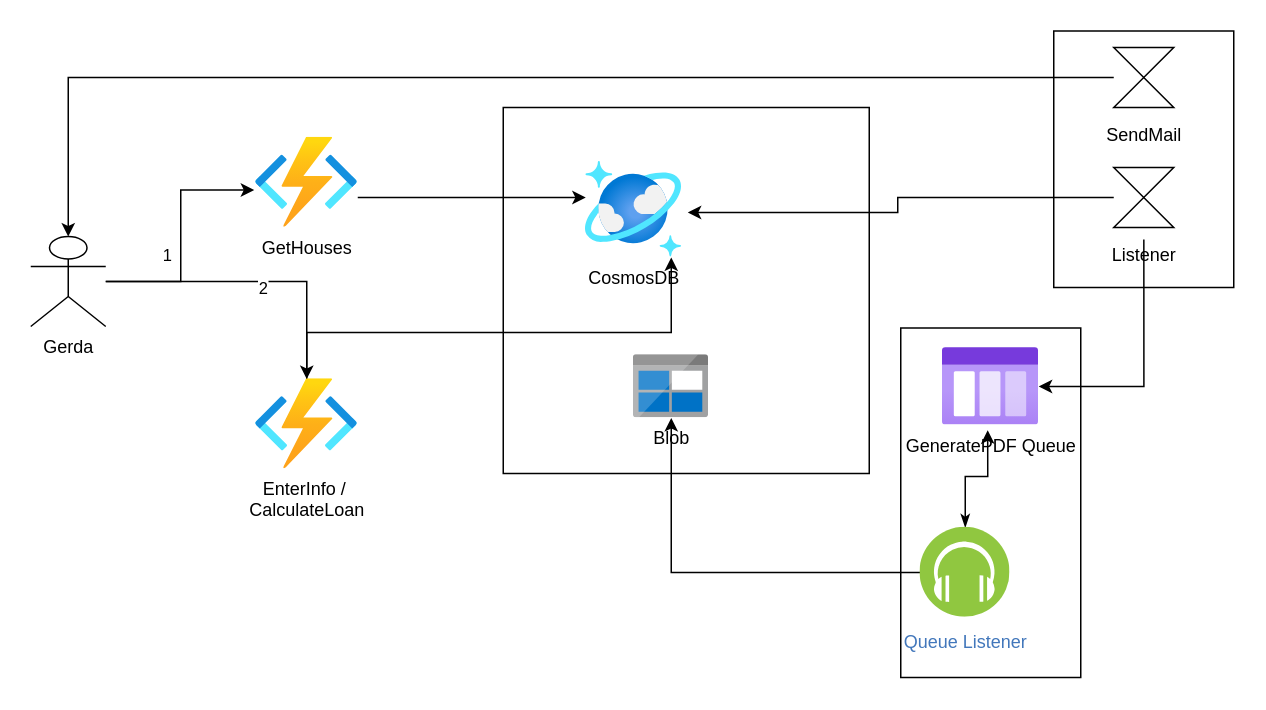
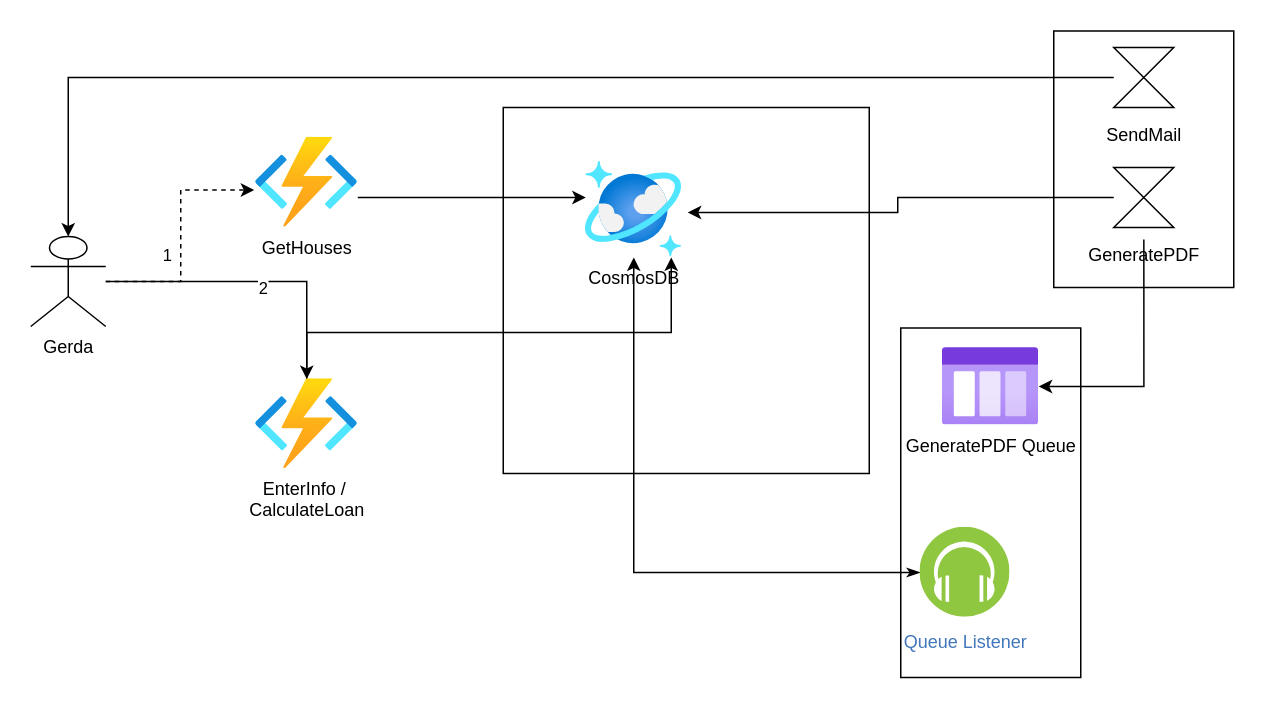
- <mxCell id="9" style="edgeStyle=orthogonalEdgeStyle;rounded=0;orthogonalLoop=1;jettySize=auto;html=1;entryX=-0.015;entryY=0.583;entryDx=0;entryDy=0;entryPerimeter=0;" parent="1" source="13" target="15" edge="1"><mxGeometry relative="1" as="geometry" /></mxCell>
+ <mxCell id="9" style="edgeStyle=orthogonalEdgeStyle;rounded=0;orthogonalLoop=1;jettySize=auto;html=1;entryX=-0.015;entryY=0.583;entryDx=0;entryDy=0;entryPerimeter=0;dashed=1;" parent="1" source="13" target="15" edge="1"><mxGeometry relative="1" as="geometry" /></mxCell>
- <mxCell id="20" value="Listener" style="text;html=1;align=center;verticalAlign=middle;resizable=0;points=[];autosize=1;strokeColor=none;fillColor=none;" vertex="1" parent="1"><mxGeometry x="717" y="160" width="90" height="20" as="geometry" /></mxCell>
+ <mxCell id="20" value="GeneratePDF" style="text;html=1;align=center;verticalAlign=middle;resizable=0;points=[];autosize=1;strokeColor=none;fillColor=none;" vertex="1" parent="1"><mxGeometry x="717" y="160" width="90" height="20" as="geometry" /></mxCell>
- <mxCell id="7" value="Blob&lt;br&gt;" style="sketch=0;aspect=fixed;html=1;points=[];align=center;image;fontSize=12;image=img/lib/mscae/BlobBlock.svg;" parent="1" vertex="1"><mxGeometry x="422" y="236" width="50" height="42" as="geometry" /></mxCell>
- <mxCell id="25" style="edgeStyle=orthogonalEdgeStyle;rounded=0;orthogonalLoop=1;jettySize=auto;html=1;entryX=0.468;entryY=1.061;entryDx=0;entryDy=0;entryPerimeter=0;startArrow=classicThin;startFill=1;" edge="1" parent="1" source="26" target="8"><mxGeometry relative="1" as="geometry" /></mxCell>
+ <mxCell id="25" style="edgeStyle=orthogonalEdgeStyle;rounded=0;orthogonalLoop=1;jettySize=auto;html=1;startArrow=classicThin;startFill=1;" edge="1" parent="1" source="26" target="5"><mxGeometry relative="1" as="geometry" /></mxCell>
- <mxCell id="24" style="edgeStyle=orthogonalEdgeStyle;rounded=0;orthogonalLoop=1;jettySize=auto;html=1;" edge="1" parent="1" source="26" target="7"><mxGeometry relative="1" as="geometry" /></mxCell>
